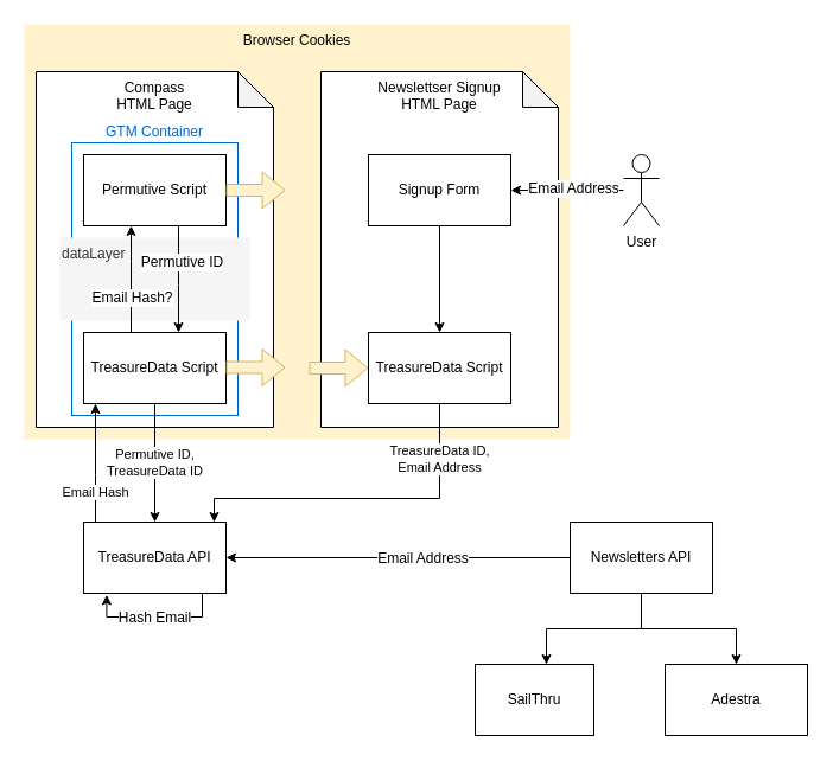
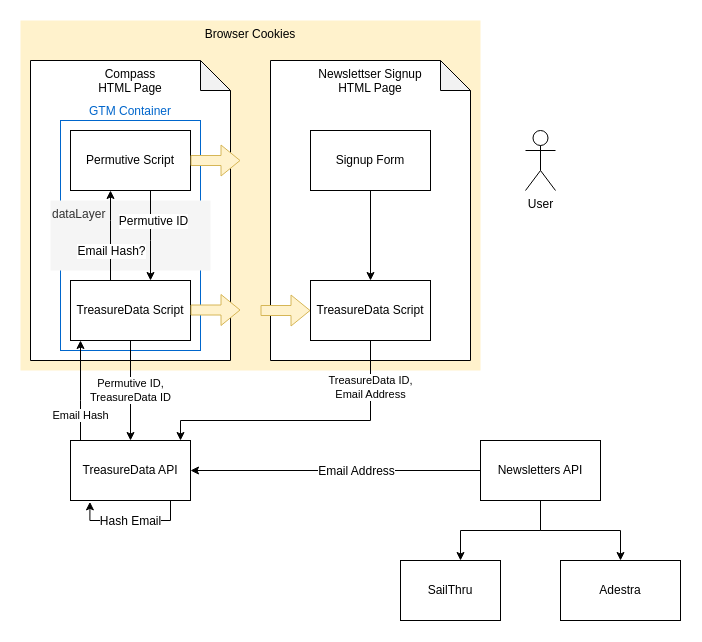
- <mxCell id="27" style="edgeStyle=orthogonalEdgeStyle;orthogonalLoop=1;jettySize=auto;html=1;rounded=1;" edge="1" parent="1" source="29" target="26"><mxGeometry relative="1" as="geometry" /></mxCell>
- <mxCell id="28" value="Email Address" style="text;html=1;align=center;verticalAlign=middle;resizable=0;points=[];labelBackgroundColor=#ffffff;" vertex="1" connectable="0" parent="27"><mxGeometry x="-0.1" y="-2" relative="1" as="geometry"><mxPoint as="offset" /></mxGeometry></mxCell>
